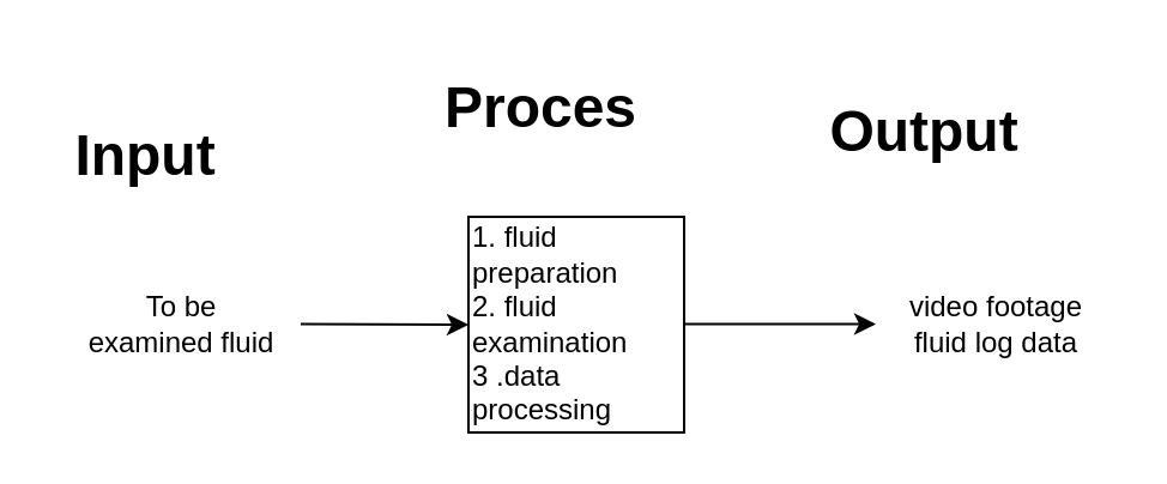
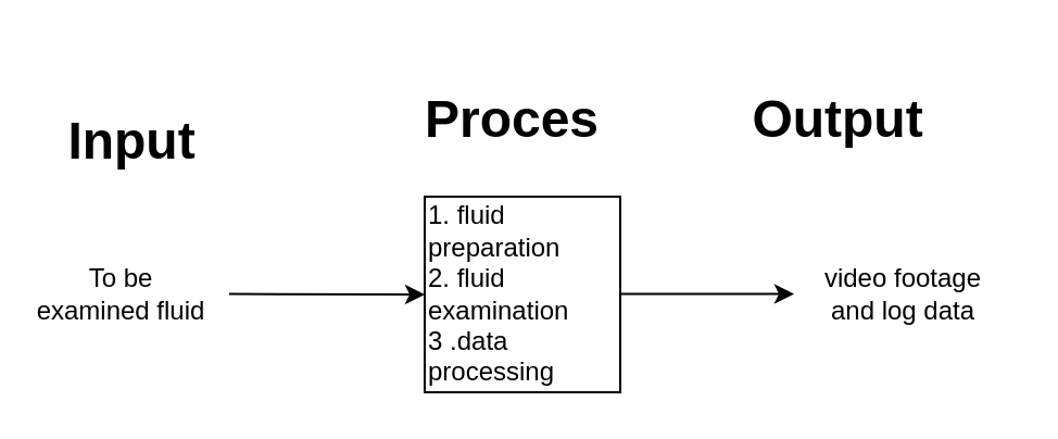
- <mxCell id="8" value="&lt;h1&gt;Proces&lt;/h1&gt;" style="text;html=1;align=center;verticalAlign=middle;resizable=0;points=[];autosize=1;strokeColor=none;fillColor=none;" vertex="1" parent="1"><mxGeometry x="175" y="10" width="100" height="70" as="geometry" /></mxCell>
+ <mxCell id="8" value="&lt;h1&gt;Proces&lt;/h1&gt;" style="text;html=1;align=center;verticalAlign=middle;resizable=0;points=[];autosize=1;strokeColor=none;fillColor=none;" vertex="1" parent="1"><mxGeometry x="185" y="20" width="100" height="70" as="geometry" /></mxCell>
- <mxCell id="5" value="To be &lt;br&gt;examined fluid" style="text;html=1;align=center;verticalAlign=middle;resizable=0;points=[];autosize=1;strokeColor=none;fillColor=none;" vertex="1" parent="1"><mxGeometry x="25" y="115" width="100" height="40" as="geometry" /></mxCell>
+ <mxCell id="5" value="To be &lt;br&gt;examined fluid" style="text;html=1;align=center;verticalAlign=middle;resizable=0;points=[];autosize=1;strokeColor=none;fillColor=none;" vertex="1" parent="1"><mxGeometry x="5" y="115" width="100" height="40" as="geometry" /></mxCell>
- <mxCell id="6" value="video footage&lt;br&gt;fluid log data" style="text;html=1;align=center;verticalAlign=middle;resizable=0;points=[];autosize=1;strokeColor=none;fillColor=none;" vertex="1" parent="1"><mxGeometry x="365" y="115" width="100" height="40" as="geometry" /></mxCell>
+ <mxCell id="6" value="video footage&lt;br&gt;and log data" style="text;html=1;align=center;verticalAlign=middle;resizable=0;points=[];autosize=1;strokeColor=none;fillColor=none;" vertex="1" parent="1"><mxGeometry x="365" y="115" width="100" height="40" as="geometry" /></mxCell>
